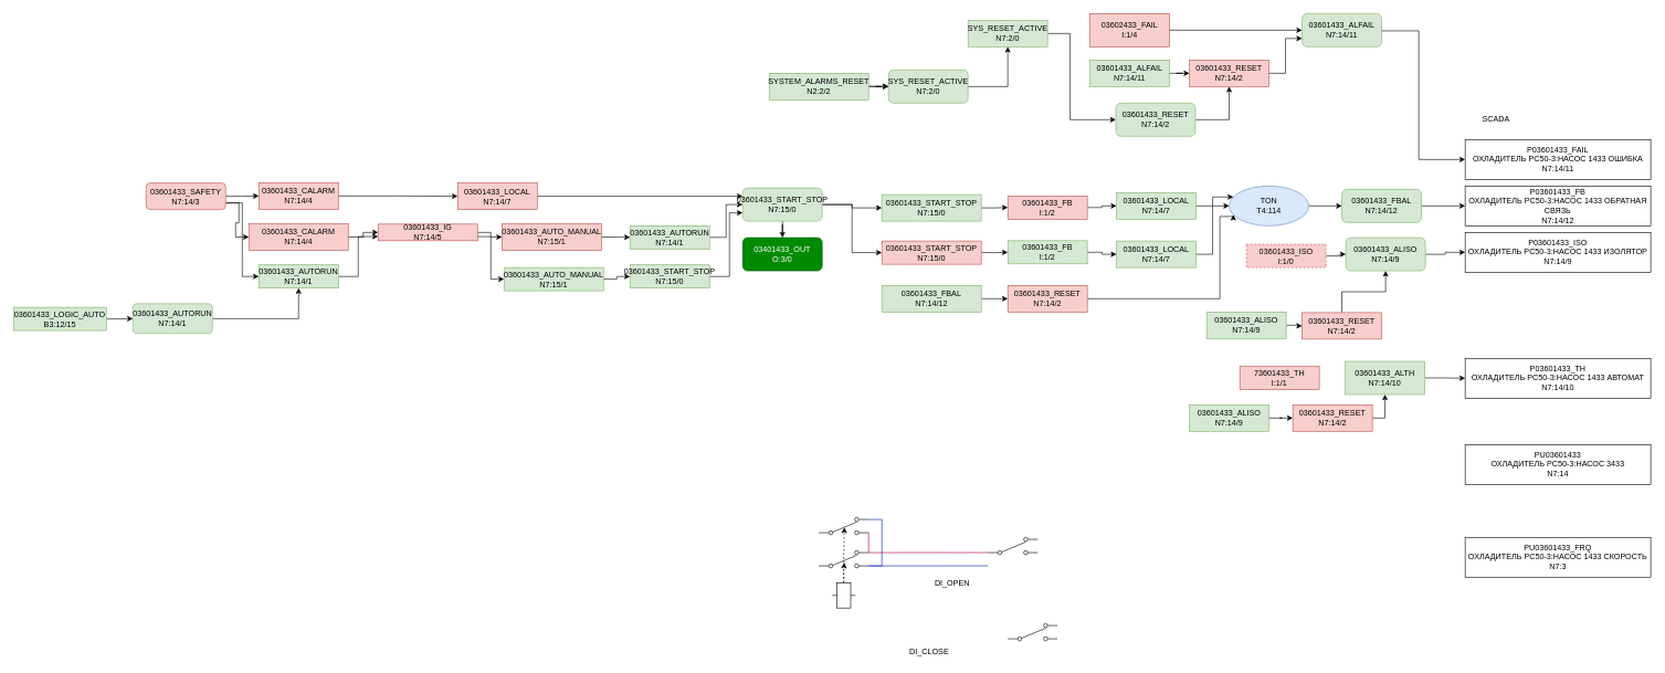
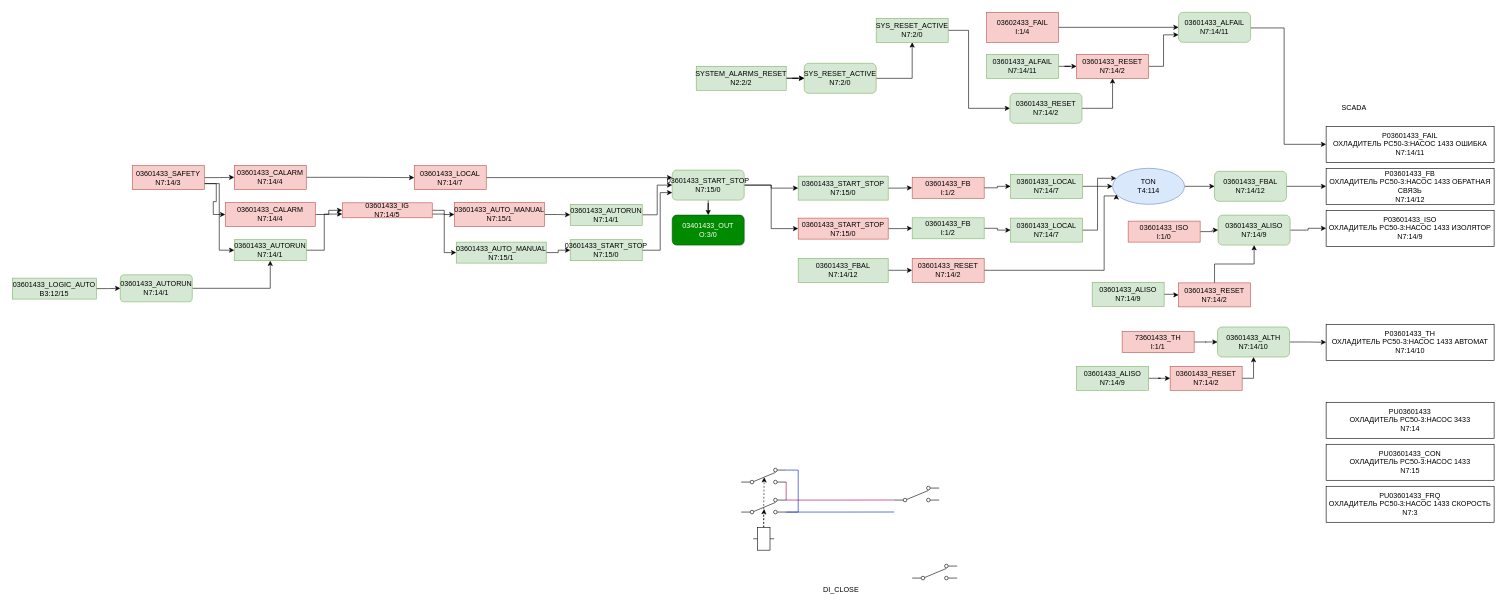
- <mxCell id="56" value="&lt;div&gt;03601433_SAFETY&lt;/div&gt;&lt;div&gt;N7:14/3&lt;br&gt;&lt;/div&gt;" style="whiteSpace=wrap;html=1;fillColor=#f8cecc;strokeColor=#b85450;rounded=1;" vertex="1" parent="1"><mxGeometry x="220" y="275.5" width="120" height="40" as="geometry" /></mxCell>
+ <mxCell id="56" value="&lt;div&gt;03601433_SAFETY&lt;/div&gt;&lt;div&gt;N7:14/3&lt;br&gt;&lt;/div&gt;" style="rounded=0;whiteSpace=wrap;html=1;fillColor=#f8cecc;strokeColor=#b85450;" vertex="1" parent="1"><mxGeometry x="220" y="275.5" width="120" height="40" as="geometry" /></mxCell>
- <mxCell id="95" value="&lt;div&gt;03601433_ISO&lt;/div&gt;&lt;div&gt;I:1/0&lt;br&gt;&lt;/div&gt;" style="rounded=0;whiteSpace=wrap;html=1;fillColor=#f8cecc;strokeColor=#b85450;dashed=1;" vertex="1" parent="1"><mxGeometry x="1880" y="368" width="120" height="35" as="geometry" /></mxCell>
+ <mxCell id="95" value="&lt;div&gt;03601433_ISO&lt;/div&gt;&lt;div&gt;I:1/0&lt;br&gt;&lt;/div&gt;" style="rounded=0;whiteSpace=wrap;html=1;fillColor=#f8cecc;strokeColor=#b85450;" vertex="1" parent="1"><mxGeometry x="1880" y="368" width="120" height="35" as="geometry" /></mxCell>
+ <mxCell id="102" style="edgeStyle=orthogonalEdgeStyle;rounded=0;orthogonalLoop=1;jettySize=auto;html=1;endArrow=classic;endFill=1;" edge="1" parent="1" source="103" target="101"><mxGeometry relative="1" as="geometry" /></mxCell>
- <mxCell id="101" value="03601433_ALTH&lt;br&gt;&lt;div&gt;N7:14/10&lt;/div&gt;" style="whiteSpace=wrap;html=1;fillColor=#d5e8d4;strokeColor=#82b366;rounded=0;" vertex="1" parent="1"><mxGeometry x="2029" y="544.5" width="120" height="50" as="geometry" /></mxCell>
+ <mxCell id="101" value="03601433_ALTH&lt;br&gt;&lt;div&gt;N7:14/10&lt;/div&gt;" style="rounded=1;whiteSpace=wrap;html=1;fillColor=#d5e8d4;strokeColor=#82b366;" vertex="1" parent="1"><mxGeometry x="2029" y="544.5" width="120" height="50" as="geometry" /></mxCell>
+ <mxCell id="7" value="&lt;div&gt;PU03601433_CON&lt;/div&gt;&lt;div&gt;ОХЛАДИТЕЛЬ PC50-3:НАСОС 1433&lt;/div&gt;&lt;div&gt;N7:15&lt;br&gt;&lt;/div&gt;" style="rounded=0;whiteSpace=wrap;html=1;" vertex="1" parent="1"><mxGeometry x="2210" y="740" width="280" height="60" as="geometry" /></mxCell>
- <mxCell id="90" value="DI_OPEN" style="text;html=1;resizable=0;points=[];autosize=1;align=left;verticalAlign=top;spacingTop=-4;" vertex="1" parent="1"><mxGeometry x="1407.5" y="870" width="70" height="20" as="geometry" /></mxCell>
